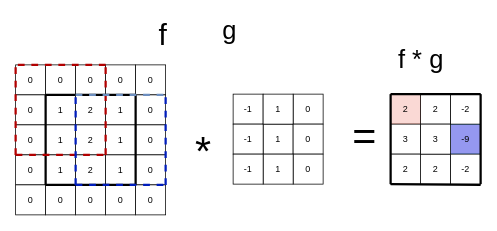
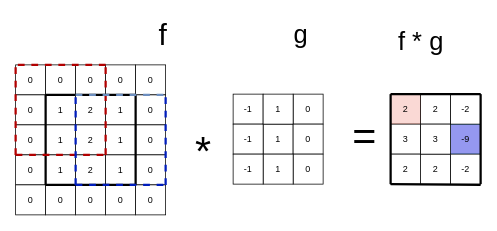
- <mxCell id="57" value="g" style="text;html=1;align=center;verticalAlign=middle;resizable=0;points=[];autosize=1;fontSize=34;" parent="1" vertex="1"><mxGeometry x="290" y="15" width="30" height="50" as="geometry" /></mxCell>
+ <mxCell id="57" value="g" style="text;html=1;align=center;verticalAlign=middle;resizable=0;points=[];autosize=1;fontSize=34;" parent="1" vertex="1"><mxGeometry x="385" y="20" width="30" height="50" as="geometry" /></mxCell>
- <mxCell id="58" value="f * g" style="text;html=1;align=center;verticalAlign=middle;resizable=0;points=[];autosize=1;fontSize=34;" parent="1" vertex="1"><mxGeometry x="520" y="54" width="80" height="50" as="geometry" /></mxCell>
+ <mxCell id="58" value="f * g" style="text;html=1;align=center;verticalAlign=middle;resizable=0;points=[];autosize=1;fontSize=34;" parent="1" vertex="1"><mxGeometry x="520" y="29" width="80" height="50" as="geometry" /></mxCell>
